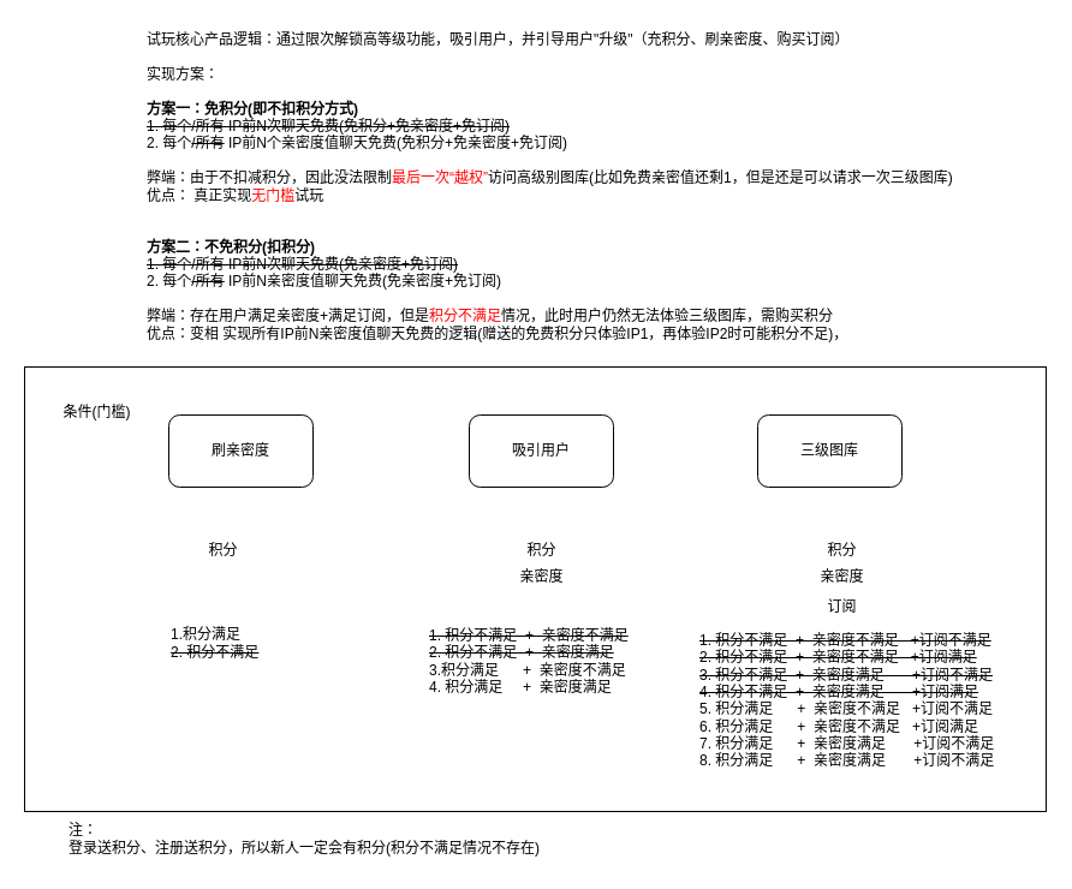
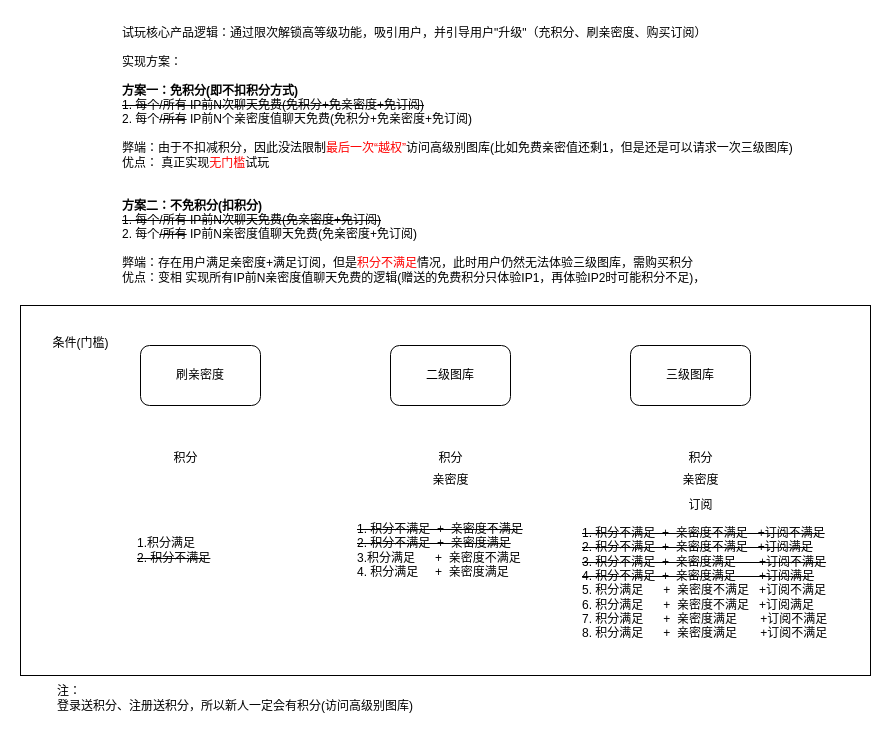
- <mxCell id="4" value="吸引用户" style="rounded=1;whiteSpace=wrap;html=1;" vertex="1" parent="1"><mxGeometry x="390" y="345" width="120" height="60" as="geometry" /></mxCell>
+ <mxCell id="4" value="二级图库" style="rounded=1;whiteSpace=wrap;html=1;" vertex="1" parent="1"><mxGeometry x="390" y="345" width="120" height="60" as="geometry" /></mxCell>
- <mxCell id="14" value="1.积分满足&lt;div&gt;&lt;strike&gt;2. 积分不满足&lt;/strike&gt;&lt;/div&gt;" style="text;html=1;align=left;verticalAlign=middle;resizable=0;points=[];autosize=1;strokeColor=none;fillColor=none;" vertex="1" parent="1"><mxGeometry x="140" y="515" width="100" height="40" as="geometry" /></mxCell>
+ <mxCell id="14" value="1.积分满足&lt;div&gt;&lt;strike&gt;2. 积分不满足&lt;/strike&gt;&lt;/div&gt;" style="text;html=1;align=left;verticalAlign=middle;resizable=0;points=[];autosize=1;strokeColor=none;fillColor=none;" vertex="1" parent="1"><mxGeometry x="135" y="530" width="100" height="40" as="geometry" /></mxCell>
- <mxCell id="17" value="注：&lt;div&gt;登录送积分、注册送积分，所以新人一定会有积分(积分不满足情况不存在)&lt;/div&gt;" style="text;html=1;align=left;verticalAlign=middle;resizable=0;points=[];autosize=1;strokeColor=none;fillColor=none;" vertex="1" parent="1"><mxGeometry x="55" y="678" width="420" height="40" as="geometry" /></mxCell>
+ <mxCell id="17" value="注：&lt;div&gt;登录送积分、注册送积分，所以新人一定会有积分(访问高级别图库)&lt;/div&gt;" style="text;html=1;align=left;verticalAlign=middle;resizable=0;points=[];autosize=1;strokeColor=none;fillColor=none;" vertex="1" parent="1"><mxGeometry x="55" y="678" width="420" height="40" as="geometry" /></mxCell>
